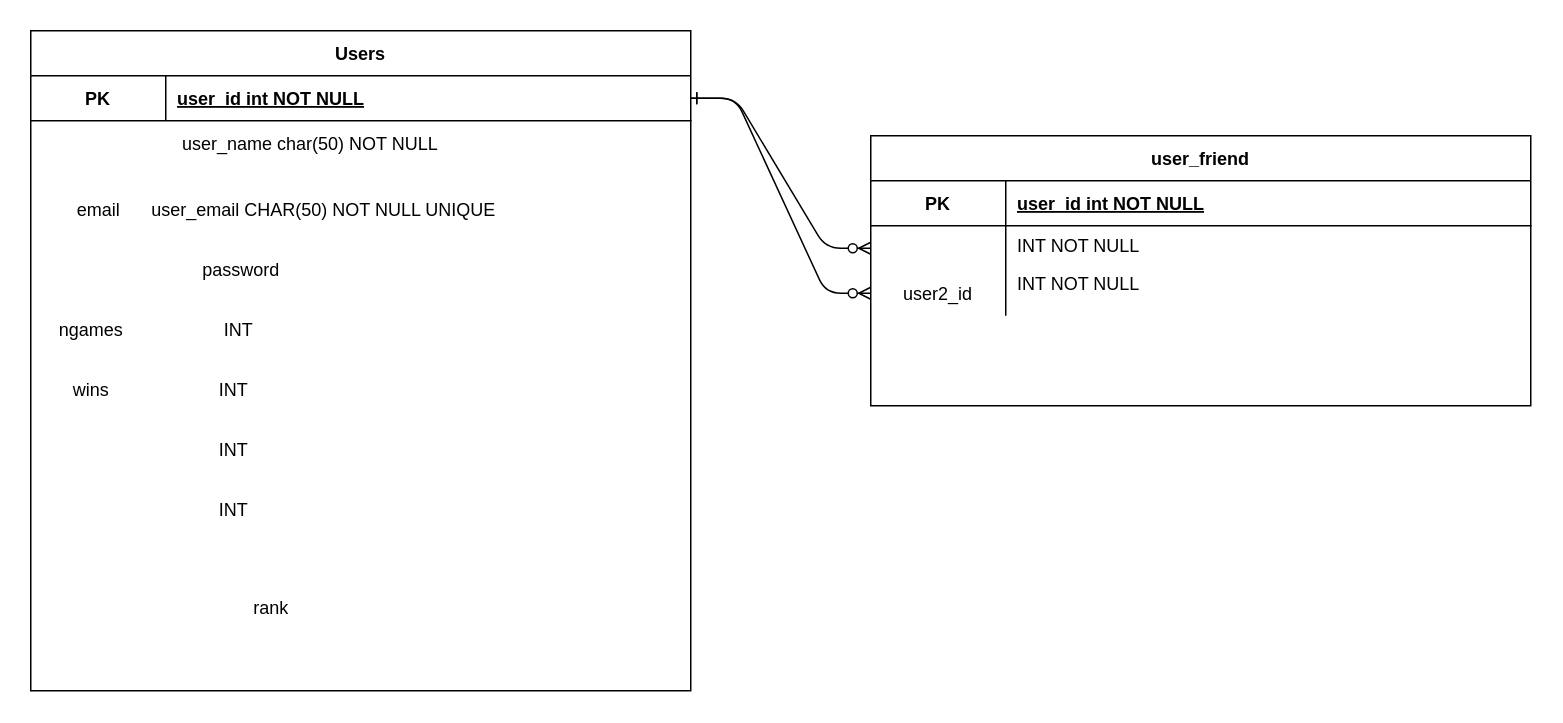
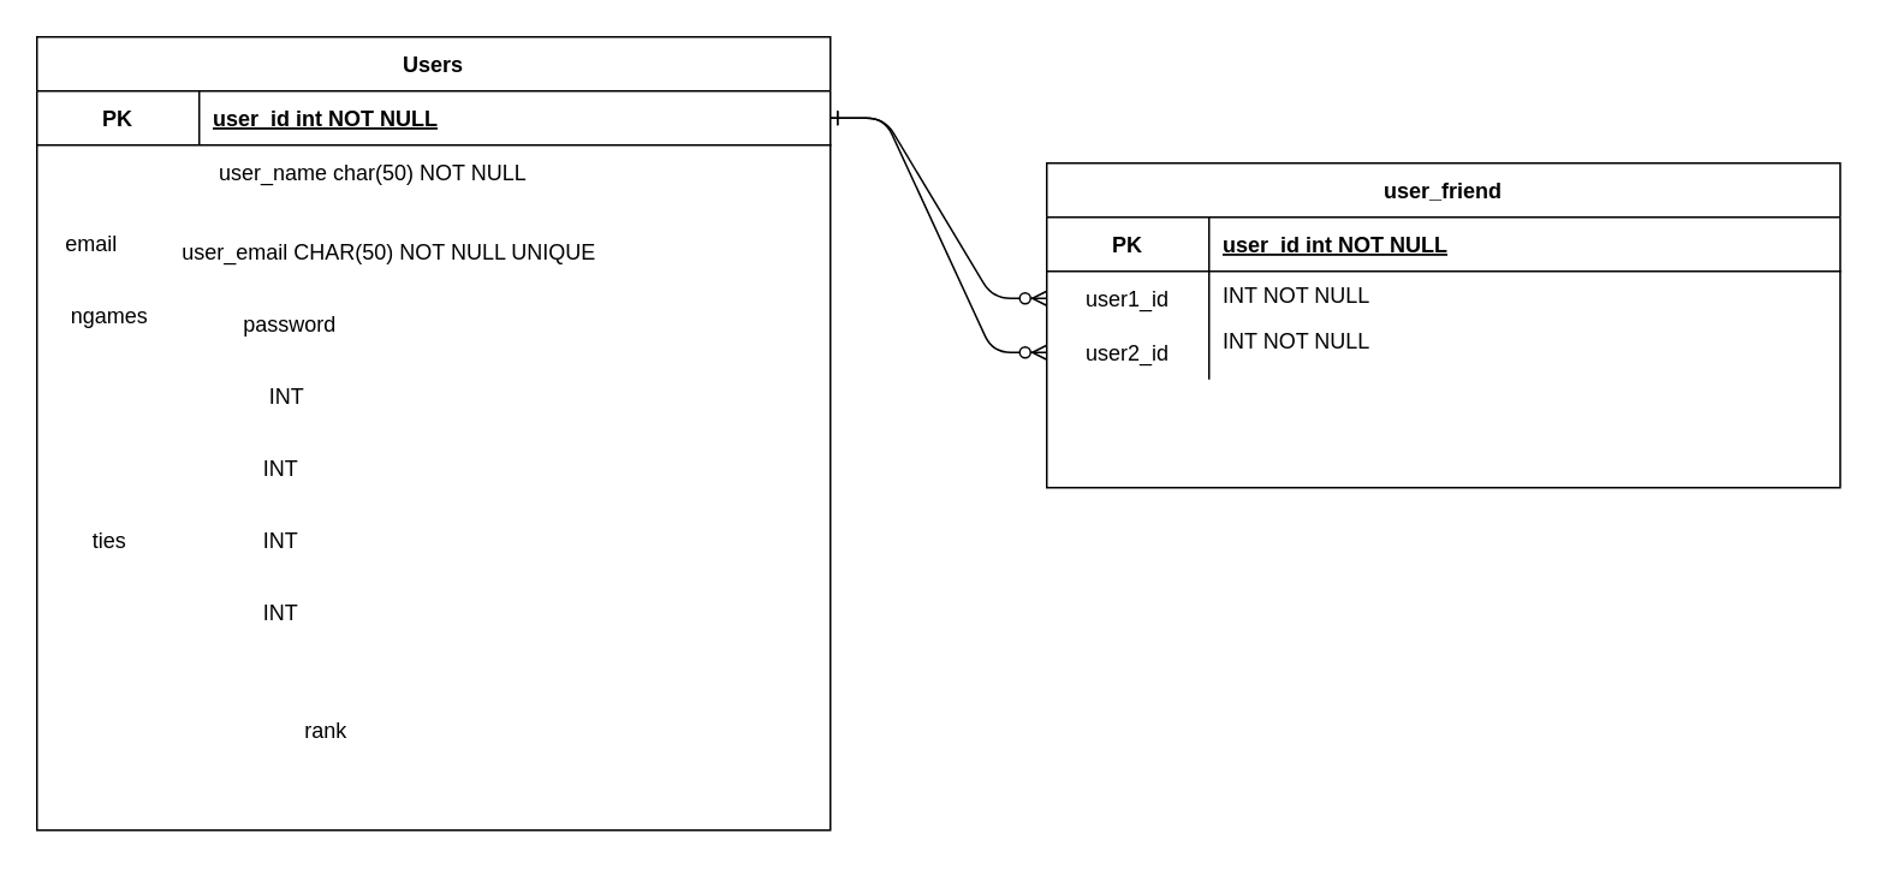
- <mxCell id="17" value="&lt;font color=&quot;#000000&quot;&gt;email&lt;/font&gt;" style="text;html=1;align=center;verticalAlign=middle;resizable=0;points=[];autosize=1;strokeColor=none;fillColor=none;fontColor=#FF2212;" vertex="1" parent="1"><mxGeometry x="45" y="130" width="40" height="20" as="geometry" /></mxCell>
+ <mxCell id="17" value="&lt;font color=&quot;#000000&quot;&gt;email&lt;/font&gt;" style="text;html=1;align=center;verticalAlign=middle;resizable=0;points=[];autosize=1;strokeColor=none;fillColor=none;fontColor=#FF2212;" vertex="1" parent="1"><mxGeometry x="30" y="125" width="40" height="20" as="geometry" /></mxCell>
+ <mxCell id="24" value="user1_id" style="shape=partialRectangle;overflow=hidden;connectable=0;fillColor=none;top=0;left=0;bottom=0;right=0;" vertex="1" parent="23"><mxGeometry width="90" height="30" as="geometry"><mxRectangle width="90" height="30" as="alternateBounds" /></mxGeometry></mxCell>
- <mxCell id="12" value="ngames&lt;br&gt;" style="text;html=1;align=center;verticalAlign=middle;resizable=0;points=[];autosize=1;strokeColor=none;fillColor=none;fontColor=#000000;" vertex="1" parent="1"><mxGeometry x="30" y="210" width="60" height="20" as="geometry" /></mxCell>
+ <mxCell id="12" value="ngames&lt;br&gt;" style="text;html=1;align=center;verticalAlign=middle;resizable=0;points=[];autosize=1;strokeColor=none;fillColor=none;fontColor=#000000;" vertex="1" parent="1"><mxGeometry x="30" y="165" width="60" height="20" as="geometry" /></mxCell>
- <mxCell id="8" value="&lt;font color=&quot;#000000&quot;&gt;wins&lt;/font&gt;" style="text;html=1;align=center;verticalAlign=middle;resizable=0;points=[];autosize=1;strokeColor=none;fillColor=none;fontColor=#FF2212;" vertex="1" parent="1"><mxGeometry x="40" y="250" width="40" height="20" as="geometry" /></mxCell>
+ <mxCell id="14" value="ties&lt;br&gt;" style="text;html=1;align=center;verticalAlign=middle;resizable=0;points=[];autosize=1;strokeColor=none;fillColor=none;fontColor=#000000;" vertex="1" parent="1"><mxGeometry x="45" y="290" width="30" height="20" as="geometry" /></mxCell>
